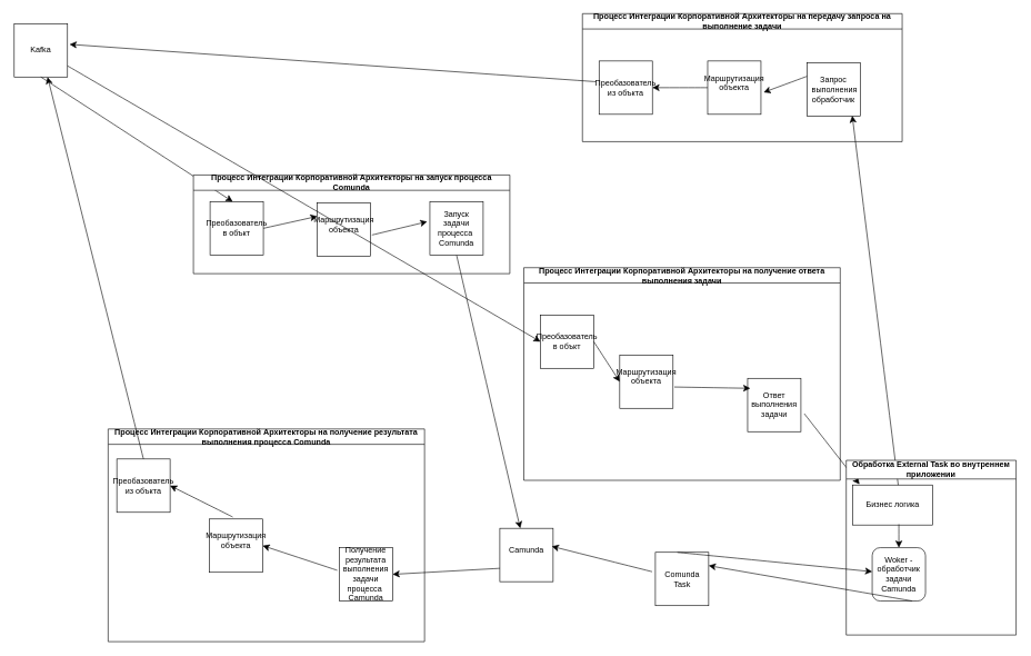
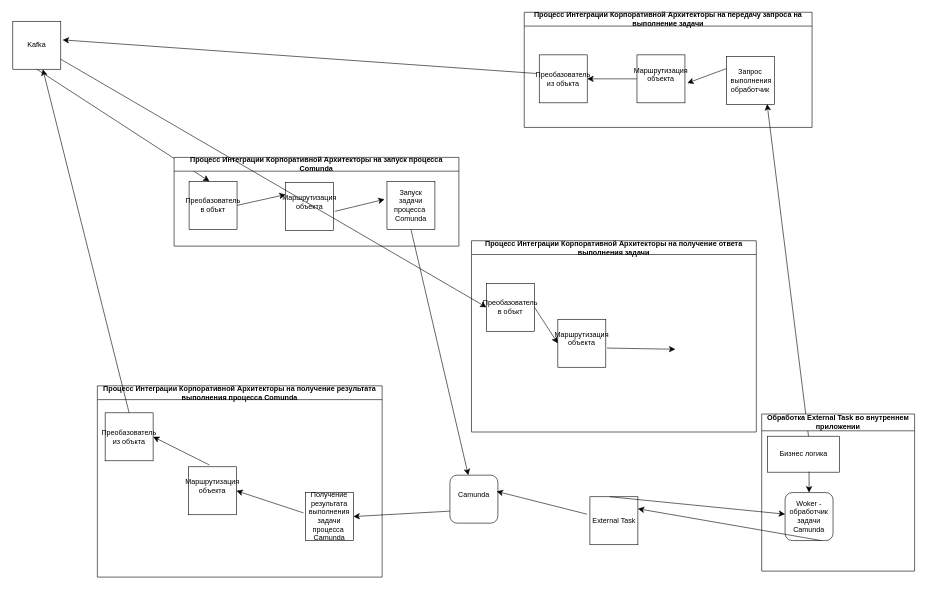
- <mxCell id="28" value="Ответ выполнения задачи" style="whiteSpace=wrap;html=1;aspect=fixed;" vertex="1" parent="25"><mxGeometry x="336" y="166" width="80" height="80" as="geometry" /></mxCell>
- <mxCell id="31" value="" style="endArrow=classic;html=1;rounded=0;fontSize=12;startSize=8;endSize=8;curved=1;exitX=1.063;exitY=0.663;exitDx=0;exitDy=0;exitPerimeter=0;entryX=0.083;entryY=-0.017;entryDx=0;entryDy=0;entryPerimeter=0;" edge="1" parent="1" source="28" target="33"><mxGeometry width="50" height="50" relative="1" as="geometry"><mxPoint x="1154" y="391" as="sourcePoint" /><mxPoint x="1280" y="346" as="targetPoint" /></mxGeometry></mxCell>
- <mxCell id="11" value="Camunda&lt;div&gt;&lt;br&gt;&lt;/div&gt;" style="whiteSpace=wrap;html=1;aspect=fixed;" vertex="1" parent="1"><mxGeometry x="749" y="792" width="80" height="80" as="geometry" /></mxCell>
+ <mxCell id="11" value="Camunda&lt;div&gt;&lt;br&gt;&lt;/div&gt;" style="whiteSpace=wrap;html=1;aspect=fixed;rounded=1;" vertex="1" parent="1"><mxGeometry x="749" y="792" width="80" height="80" as="geometry" /></mxCell>
- <mxCell id="7" value="Comunda Task" style="whiteSpace=wrap;html=1;aspect=fixed;" vertex="1" parent="1"><mxGeometry x="982.5" y="828" width="80" height="80" as="geometry" /></mxCell>
+ <mxCell id="7" value="External Task" style="whiteSpace=wrap;html=1;aspect=fixed;" vertex="1" parent="1"><mxGeometry x="982.5" y="828" width="80" height="80" as="geometry" /></mxCell>
